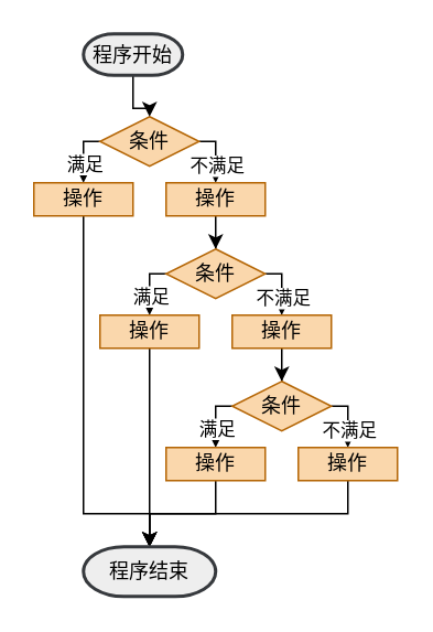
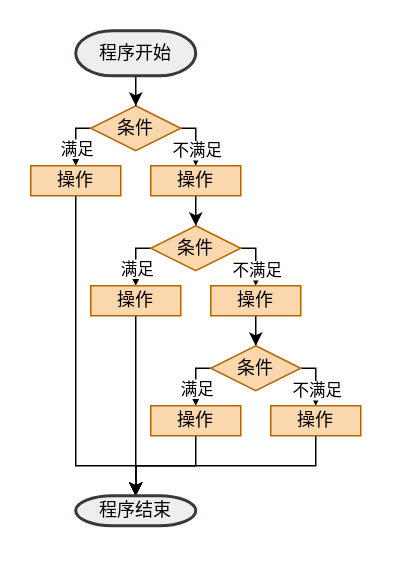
- <mxCell id="12" value="程序开始" style="strokeWidth=2;html=1;shape=mxgraph.flowchart.terminator;whiteSpace=wrap;fillColor=#eeeeee;strokeColor=#36393d;" parent="1" vertex="1"><mxGeometry x="50" y="20" width="60" height="25" as="geometry" /></mxCell>
+ <mxCell id="12" value="程序开始" style="strokeWidth=2;html=1;shape=mxgraph.flowchart.terminator;whiteSpace=wrap;fillColor=#eeeeee;strokeColor=#36393d;" parent="1" vertex="1"><mxGeometry x="50" y="20" width="80" height="30" as="geometry" /></mxCell>
- <mxCell id="31" value="程序结束" style="strokeWidth=2;html=1;shape=mxgraph.flowchart.terminator;whiteSpace=wrap;fillColor=#eeeeee;strokeColor=#36393d;" parent="1" vertex="1"><mxGeometry x="50" y="330" width="80" height="30" as="geometry" /></mxCell>
+ <mxCell id="31" value="程序结束" style="strokeWidth=2;html=1;shape=mxgraph.flowchart.terminator;whiteSpace=wrap;fillColor=#eeeeee;strokeColor=#36393d;" parent="1" vertex="1"><mxGeometry x="50" y="330" width="80" height="20" as="geometry" /></mxCell>
